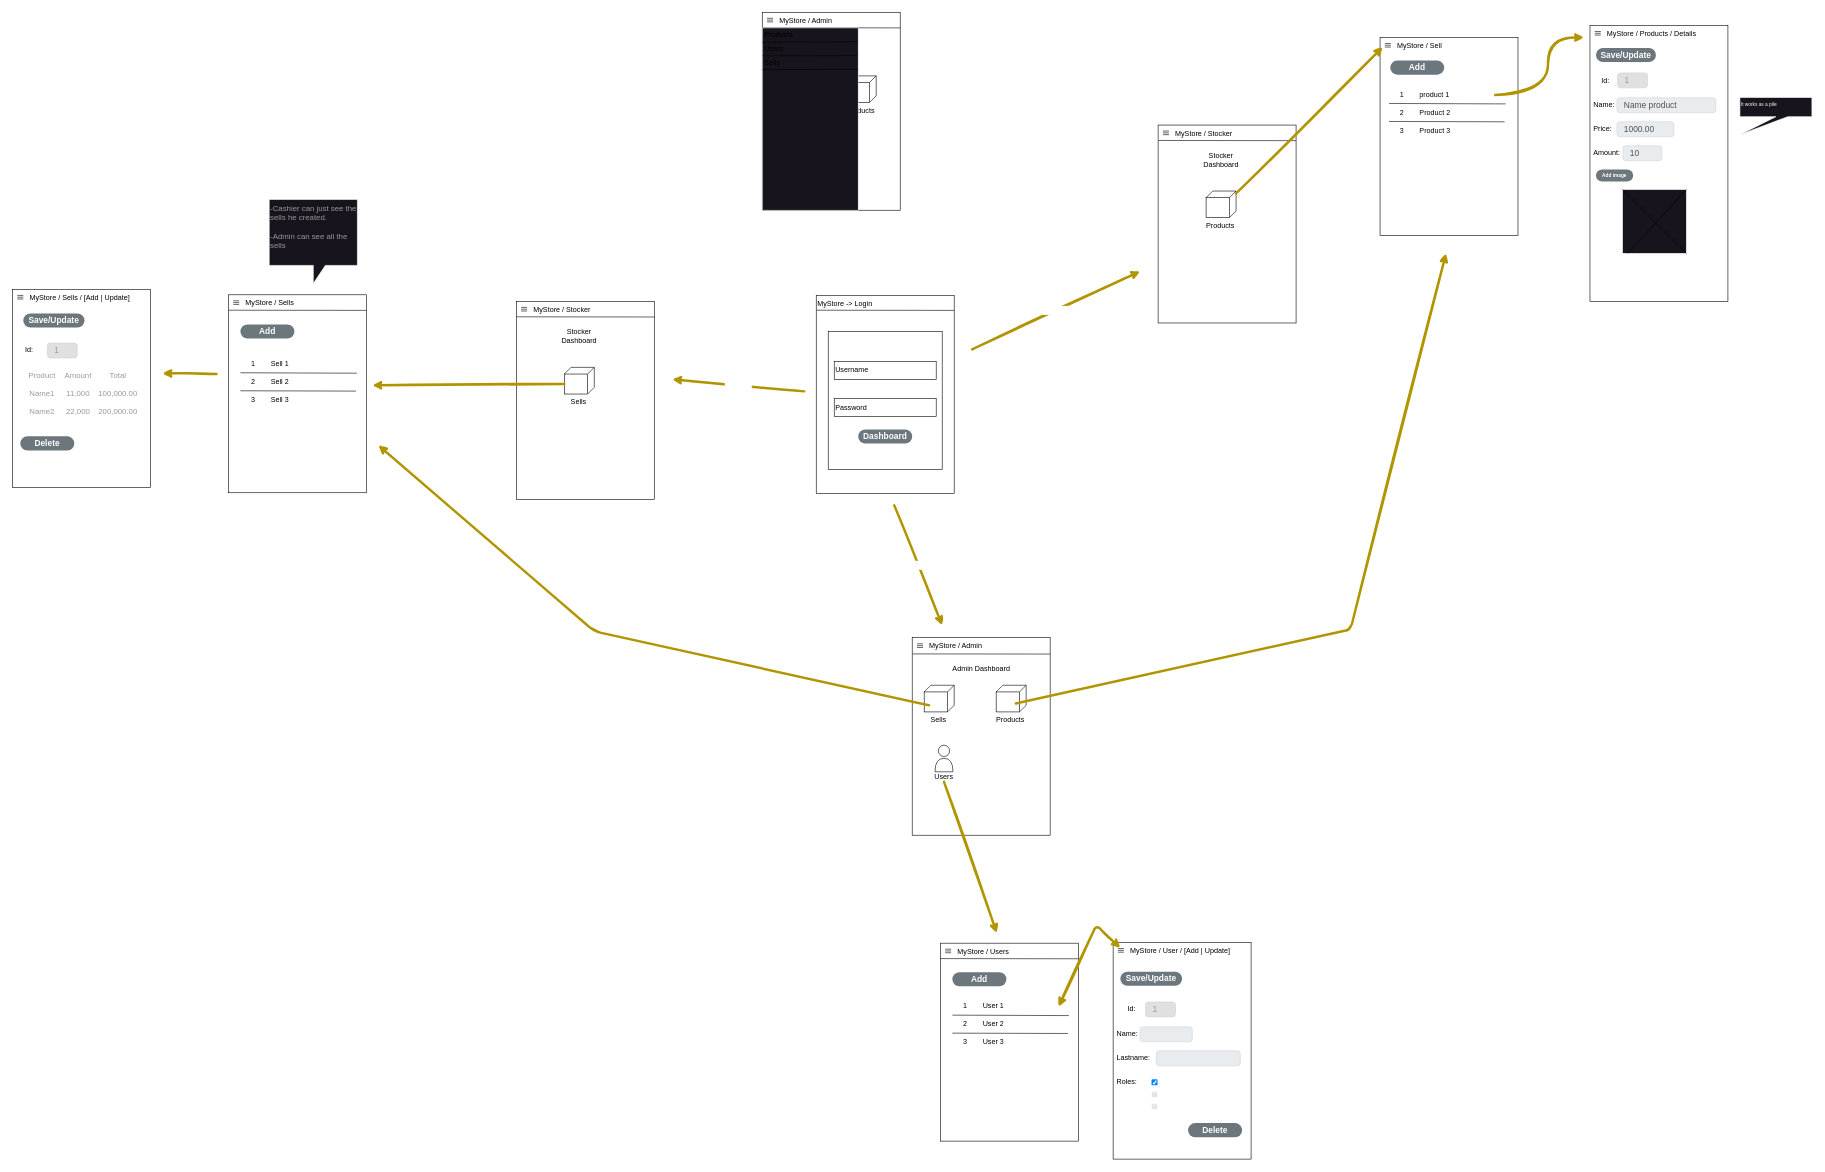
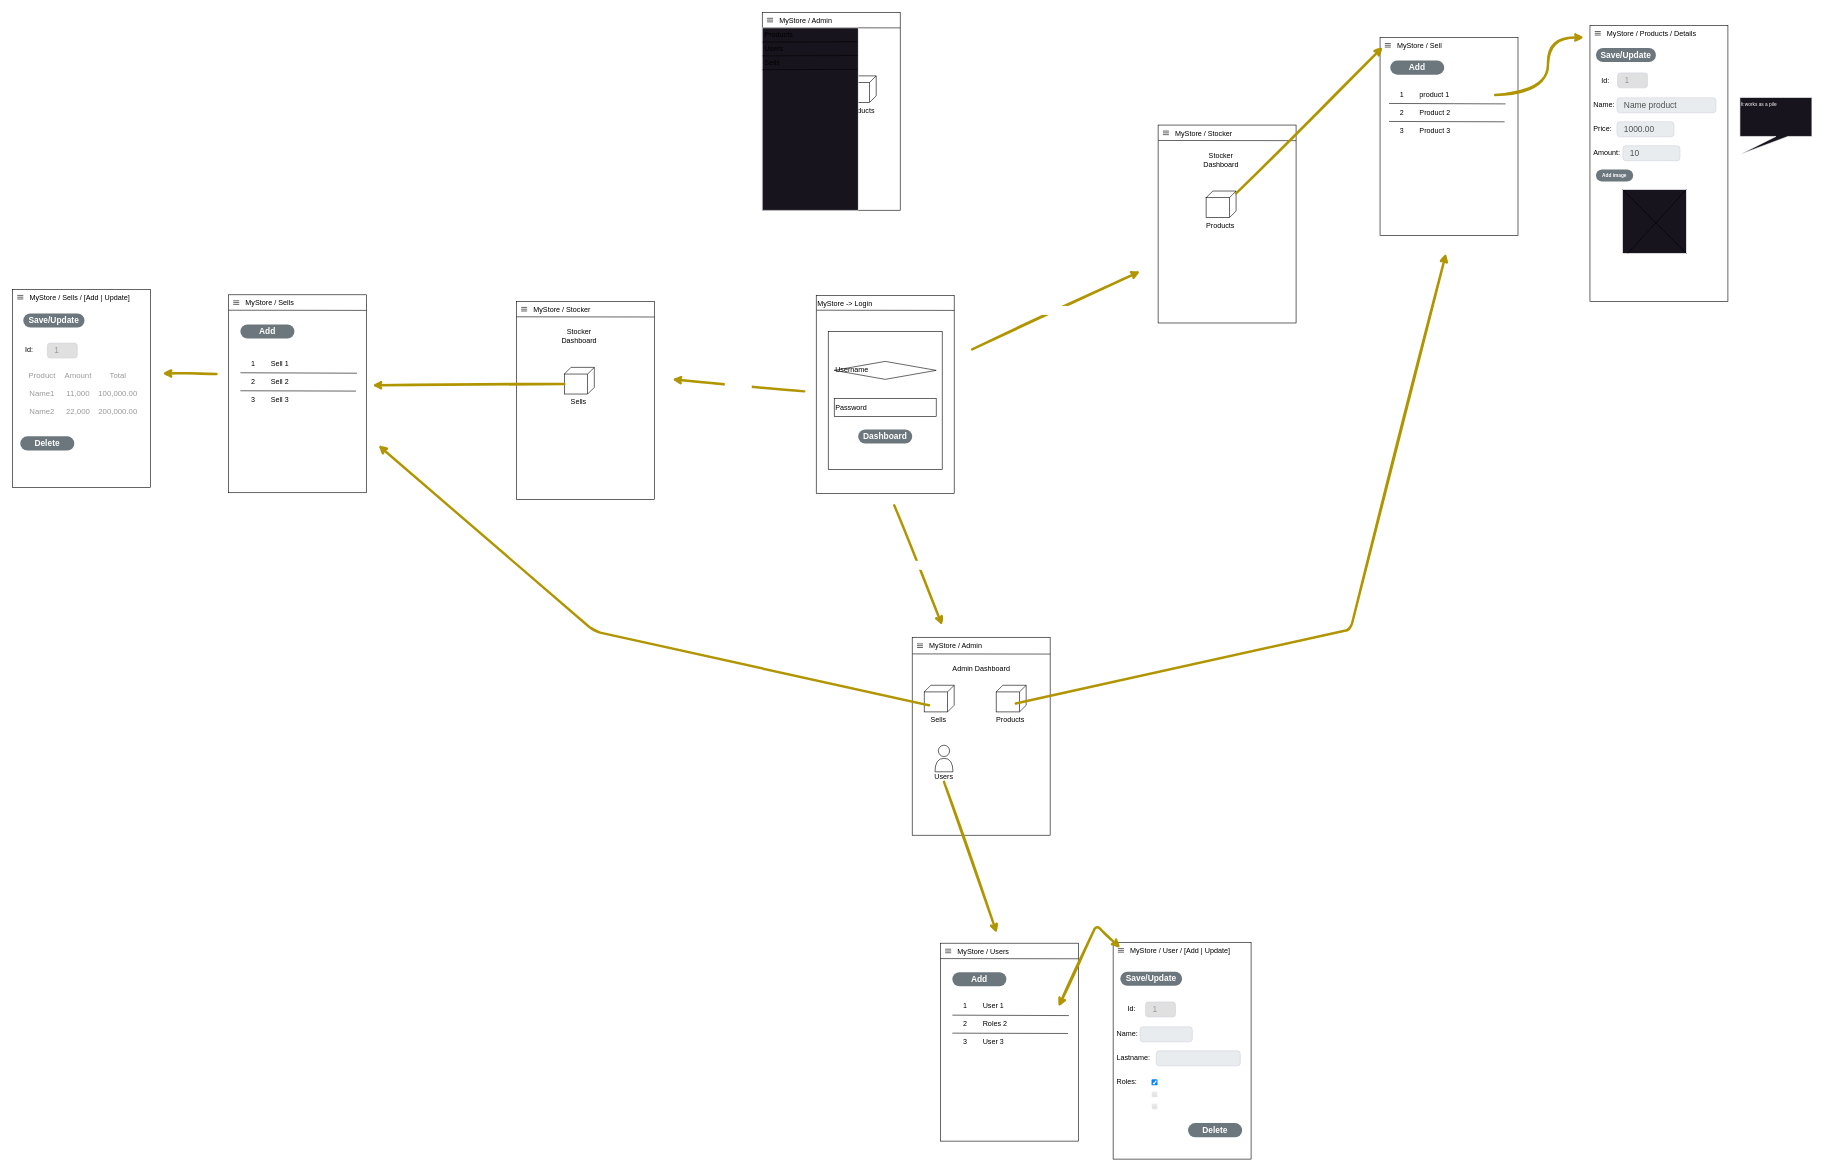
- <mxCell id="144" value="It works as a pile" style="shape=callout;whiteSpace=wrap;html=1;perimeter=calloutPerimeter;rounded=0;shadow=0;glass=0;strokeColor=#FFFFFF;fontSize=8;fontColor=#FFFFFF;fillColor=#18141D;position2=0;align=left;verticalAlign=top;" vertex="1" parent="1"><mxGeometry x="2900" y="162" width="120" height="62" as="geometry" /></mxCell>
+ <mxCell id="144" value="It works as a pile" style="shape=callout;whiteSpace=wrap;html=1;perimeter=calloutPerimeter;rounded=0;shadow=0;glass=0;strokeColor=#FFFFFF;fontSize=8;fontColor=#FFFFFF;fillColor=#18141D;position2=0;align=left;verticalAlign=top;" vertex="1" parent="1"><mxGeometry x="2900" y="162" width="120" height="95" as="geometry" /></mxCell>
- <mxCell id="45" value="10" style="html=1;shadow=0;dashed=0;shape=mxgraph.bootstrap.rrect;rSize=5;strokeColor=#CED4DA;strokeWidth=1;fillColor=#E9ECEF;fontColor=#505050;whiteSpace=wrap;align=left;verticalAlign=middle;spacingLeft=10;fontSize=14;rounded=1;glass=0;" vertex="1" parent="1"><mxGeometry x="2705" y="242.5" width="65" height="25" as="geometry" /></mxCell>
+ <mxCell id="45" value="10" style="html=1;shadow=0;dashed=0;shape=mxgraph.bootstrap.rrect;rSize=5;strokeColor=#CED4DA;strokeWidth=1;fillColor=#E9ECEF;fontColor=#505050;whiteSpace=wrap;align=left;verticalAlign=middle;spacingLeft=10;fontSize=14;rounded=1;glass=0;" vertex="1" parent="1"><mxGeometry x="2705" y="242.5" width="95" height="25" as="geometry" /></mxCell>
- <mxCell id="249" value="-Cashier can just see the sells he created.&lt;br&gt;&lt;br&gt;-Admin can see all the sells" style="shape=callout;whiteSpace=wrap;html=1;perimeter=calloutPerimeter;rounded=0;shadow=0;glass=0;strokeColor=#FFFFFF;fontSize=13;fontColor=#999999;fillColor=#18141D;align=left;verticalAlign=top;" vertex="1" parent="1"><mxGeometry x="448" y="332" width="147" height="140" as="geometry" /></mxCell>
- <mxCell id="4" value="Username" style="rounded=0;whiteSpace=wrap;html=1;align=left;fillColor=#FFFFFF;fontColor=#000000;" vertex="1" parent="1"><mxGeometry x="1390" y="602" width="170" height="30" as="geometry" /></mxCell>
+ <mxCell id="4" value="Username" style="rhombus;whiteSpace=wrap;html=1;align=left;fillColor=#FFFFFF;fontColor=#000000;" vertex="1" parent="1"><mxGeometry x="1390" y="602" width="170" height="30" as="geometry" /></mxCell>
- <mxCell id="73" value="User 2" style="shape=partialRectangle;html=1;whiteSpace=wrap;connectable=0;fillColor=none;top=0;left=0;bottom=0;right=0;align=left;spacingLeft=6;overflow=hidden;rounded=1;shadow=0;glass=0;strokeColor=#FFFFFF;" vertex="1" parent="71"><mxGeometry x="43" width="152" height="30" as="geometry"><mxRectangle width="152" height="30" as="alternateBounds" /></mxGeometry></mxCell>
+ <mxCell id="73" value="Roles 2" style="shape=partialRectangle;html=1;whiteSpace=wrap;connectable=0;fillColor=none;top=0;left=0;bottom=0;right=0;align=left;spacingLeft=6;overflow=hidden;rounded=1;shadow=0;glass=0;strokeColor=#FFFFFF;" vertex="1" parent="71"><mxGeometry x="43" width="152" height="30" as="geometry"><mxRectangle width="152" height="30" as="alternateBounds" /></mxGeometry></mxCell>
